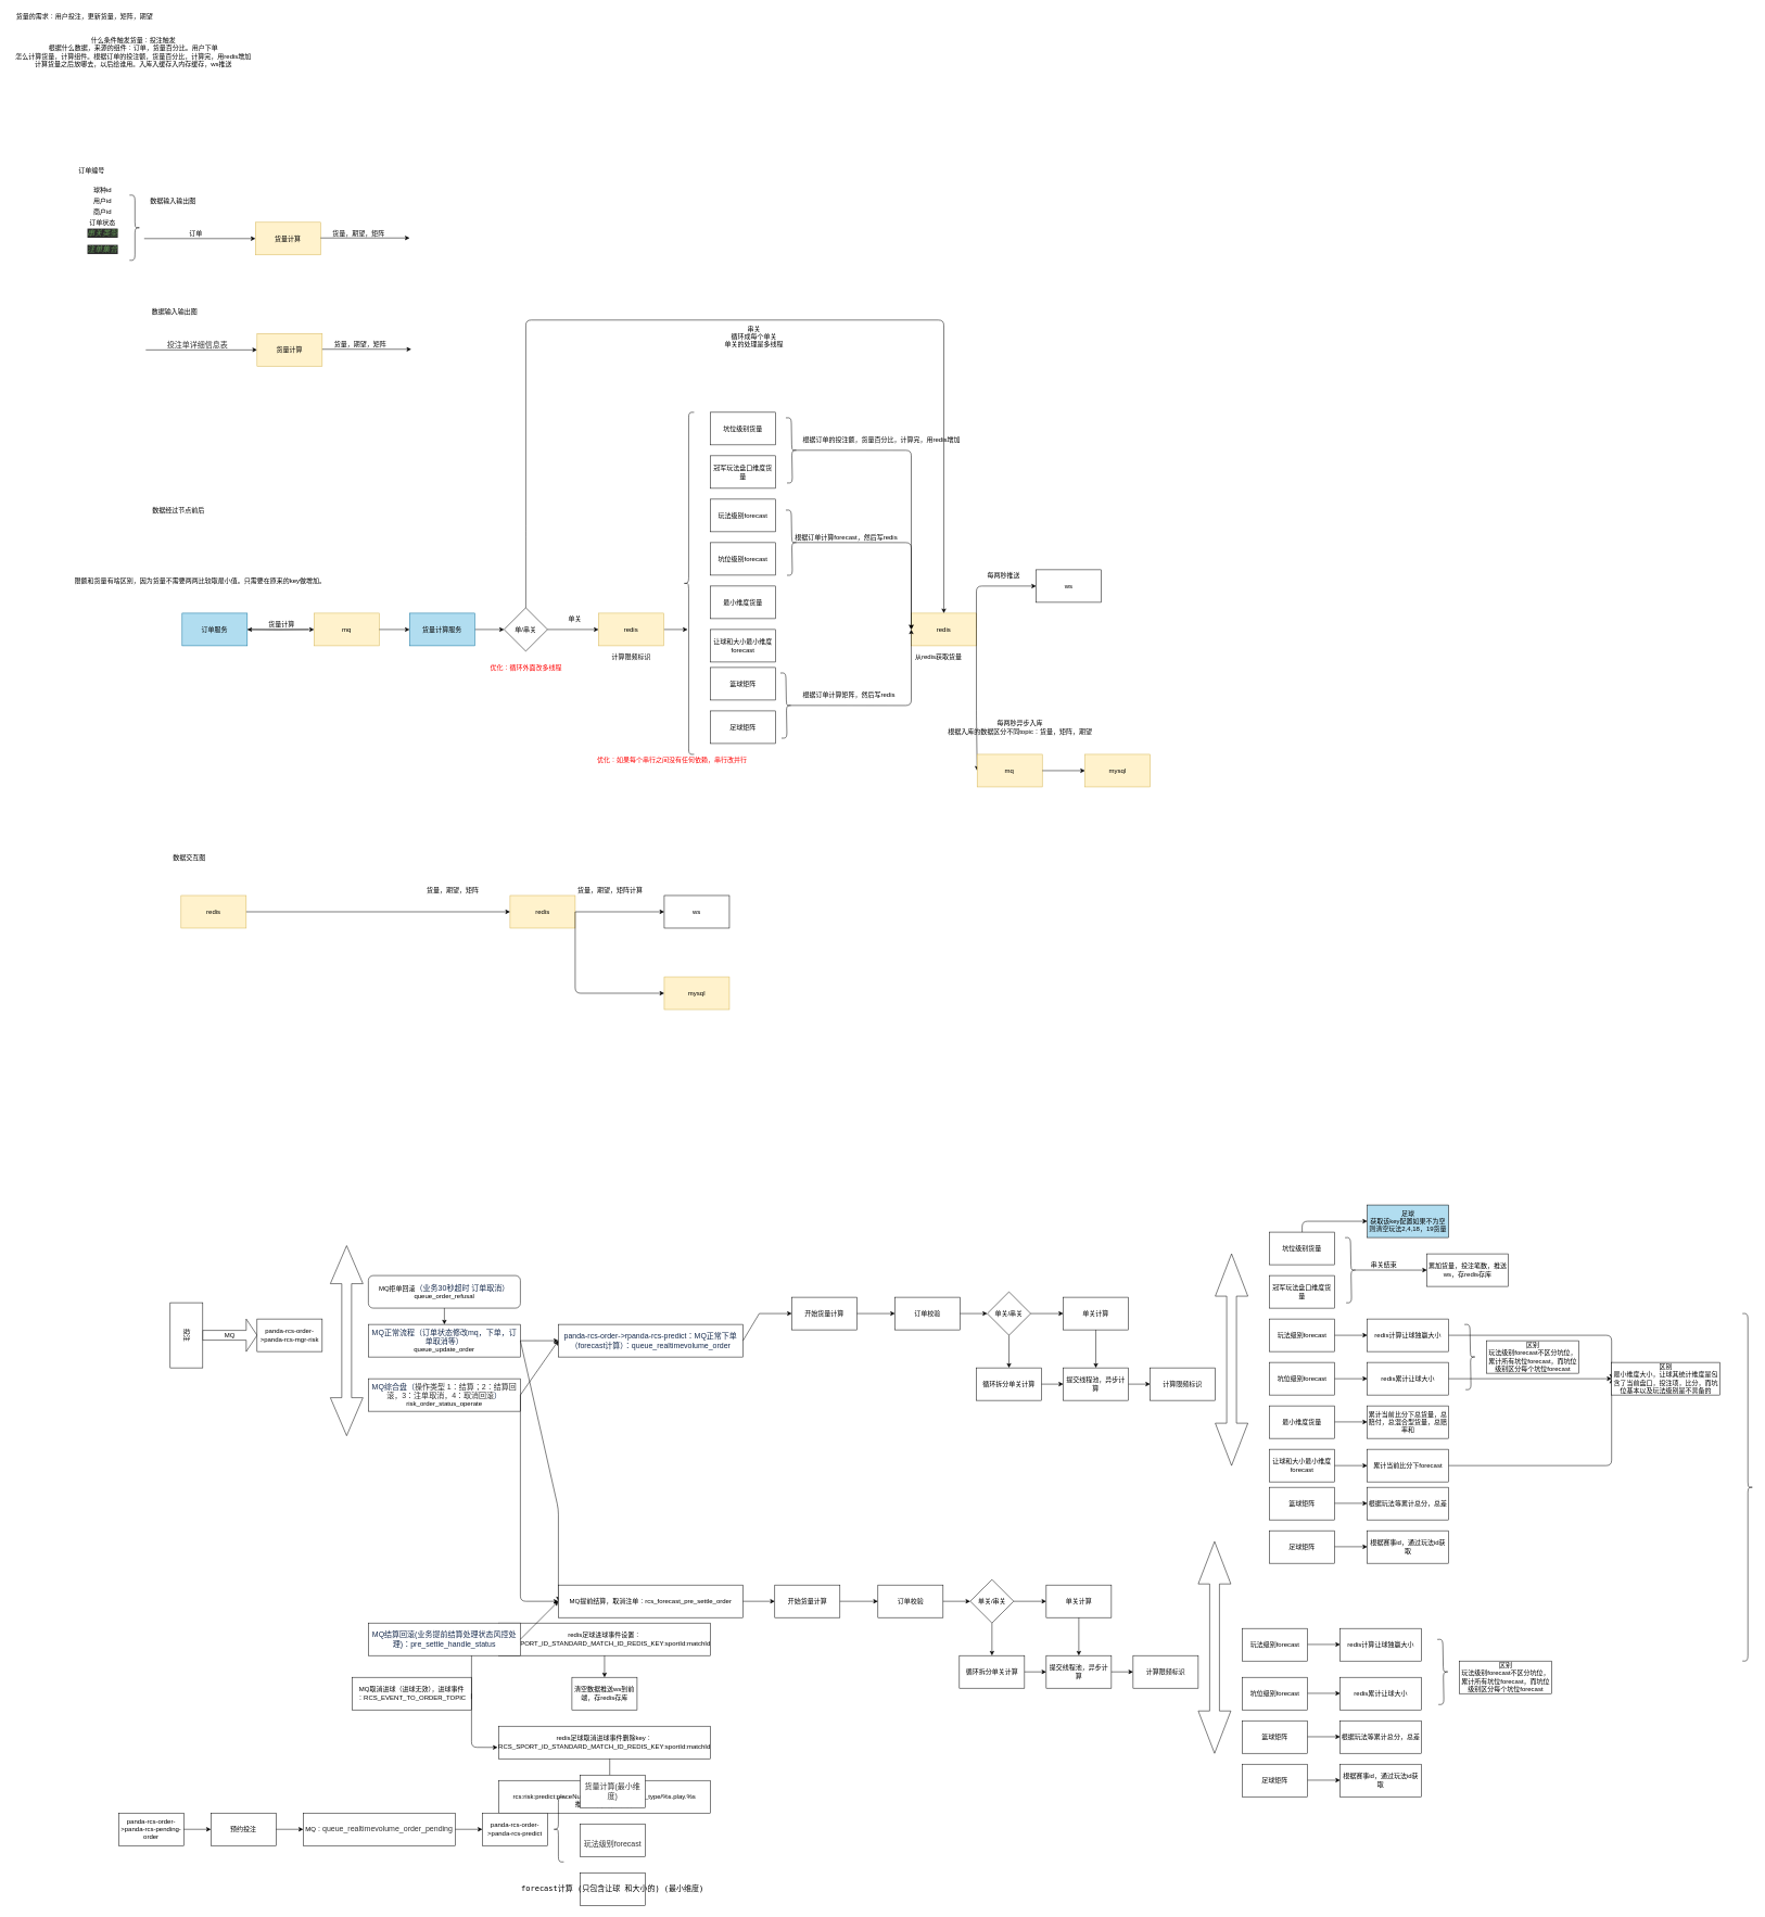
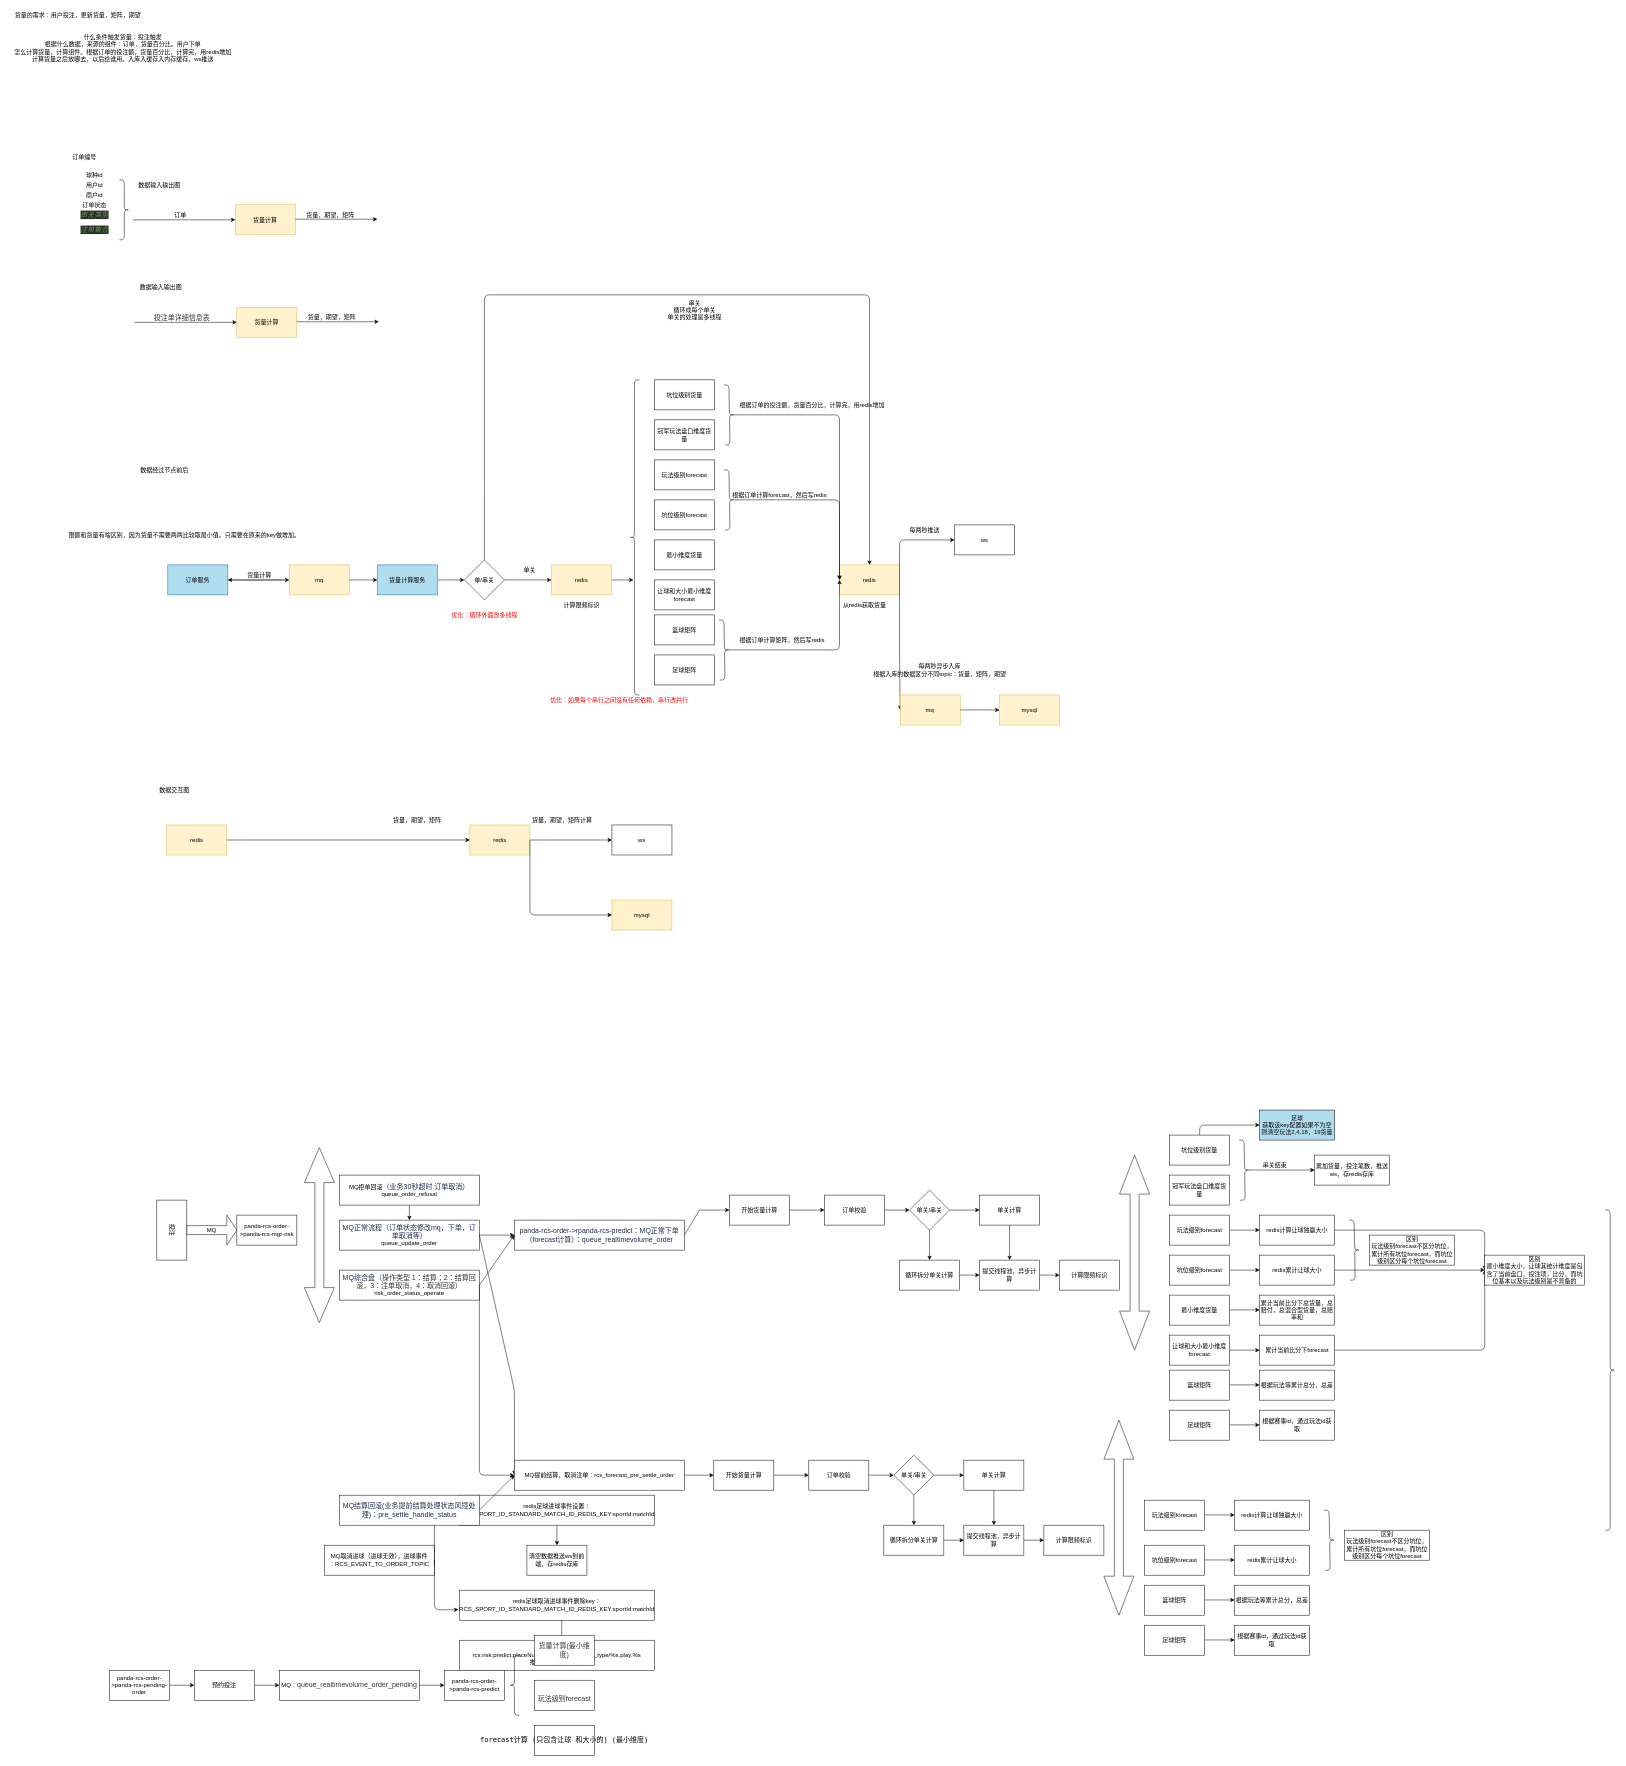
- <mxCell id="5" value="MQ拒单回滚&lt;span style=&quot;color: rgb(23 , 43 , 77) ; font-family: , &amp;#34;blinkmacsystemfont&amp;#34; , &amp;#34;segoe ui&amp;#34; , &amp;#34;roboto&amp;#34; , &amp;#34;oxygen&amp;#34; , &amp;#34;ubuntu&amp;#34; , &amp;#34;fira sans&amp;#34; , &amp;#34;droid sans&amp;#34; , &amp;#34;helvetica neue&amp;#34; , sans-serif ; font-size: 14px ; background-color: rgb(255 , 255 , 255)&quot;&gt;（业务30秒超时 订单取消）&lt;/span&gt;&lt;br&gt;queue_order_refusal" style="whiteSpace=wrap;html=1;rounded=1;" parent="1" vertex="1"><mxGeometry x="678" y="2349" width="280" height="60" as="geometry" /></mxCell>
+ <mxCell id="5" value="MQ拒单回滚&lt;span style=&quot;color: rgb(23 , 43 , 77) ; font-family: , &amp;#34;blinkmacsystemfont&amp;#34; , &amp;#34;segoe ui&amp;#34; , &amp;#34;roboto&amp;#34; , &amp;#34;oxygen&amp;#34; , &amp;#34;ubuntu&amp;#34; , &amp;#34;fira sans&amp;#34; , &amp;#34;droid sans&amp;#34; , &amp;#34;helvetica neue&amp;#34; , sans-serif ; font-size: 14px ; background-color: rgb(255 , 255 , 255)&quot;&gt;（业务30秒超时 订单取消）&lt;/span&gt;&lt;br&gt;queue_order_refusal" style="rounded=0;whiteSpace=wrap;html=1;" parent="1" vertex="1"><mxGeometry x="678" y="2349" width="280" height="60" as="geometry" /></mxCell>
